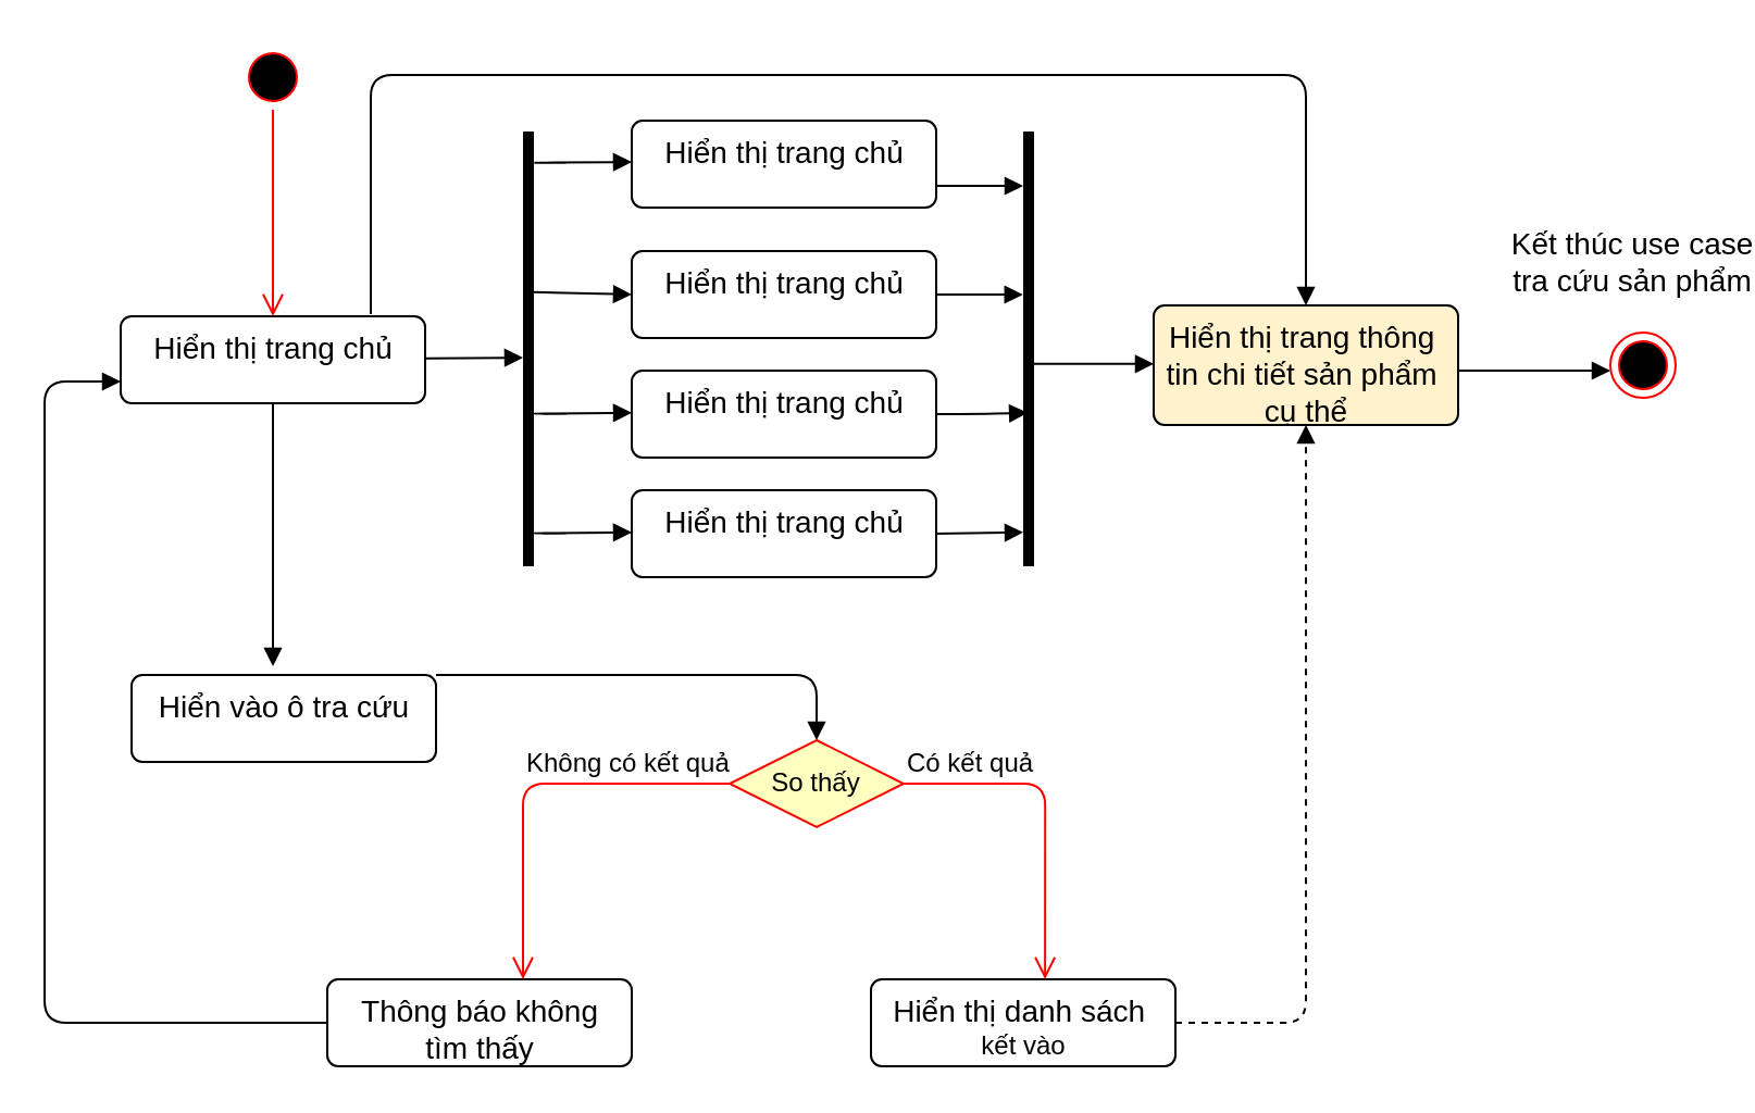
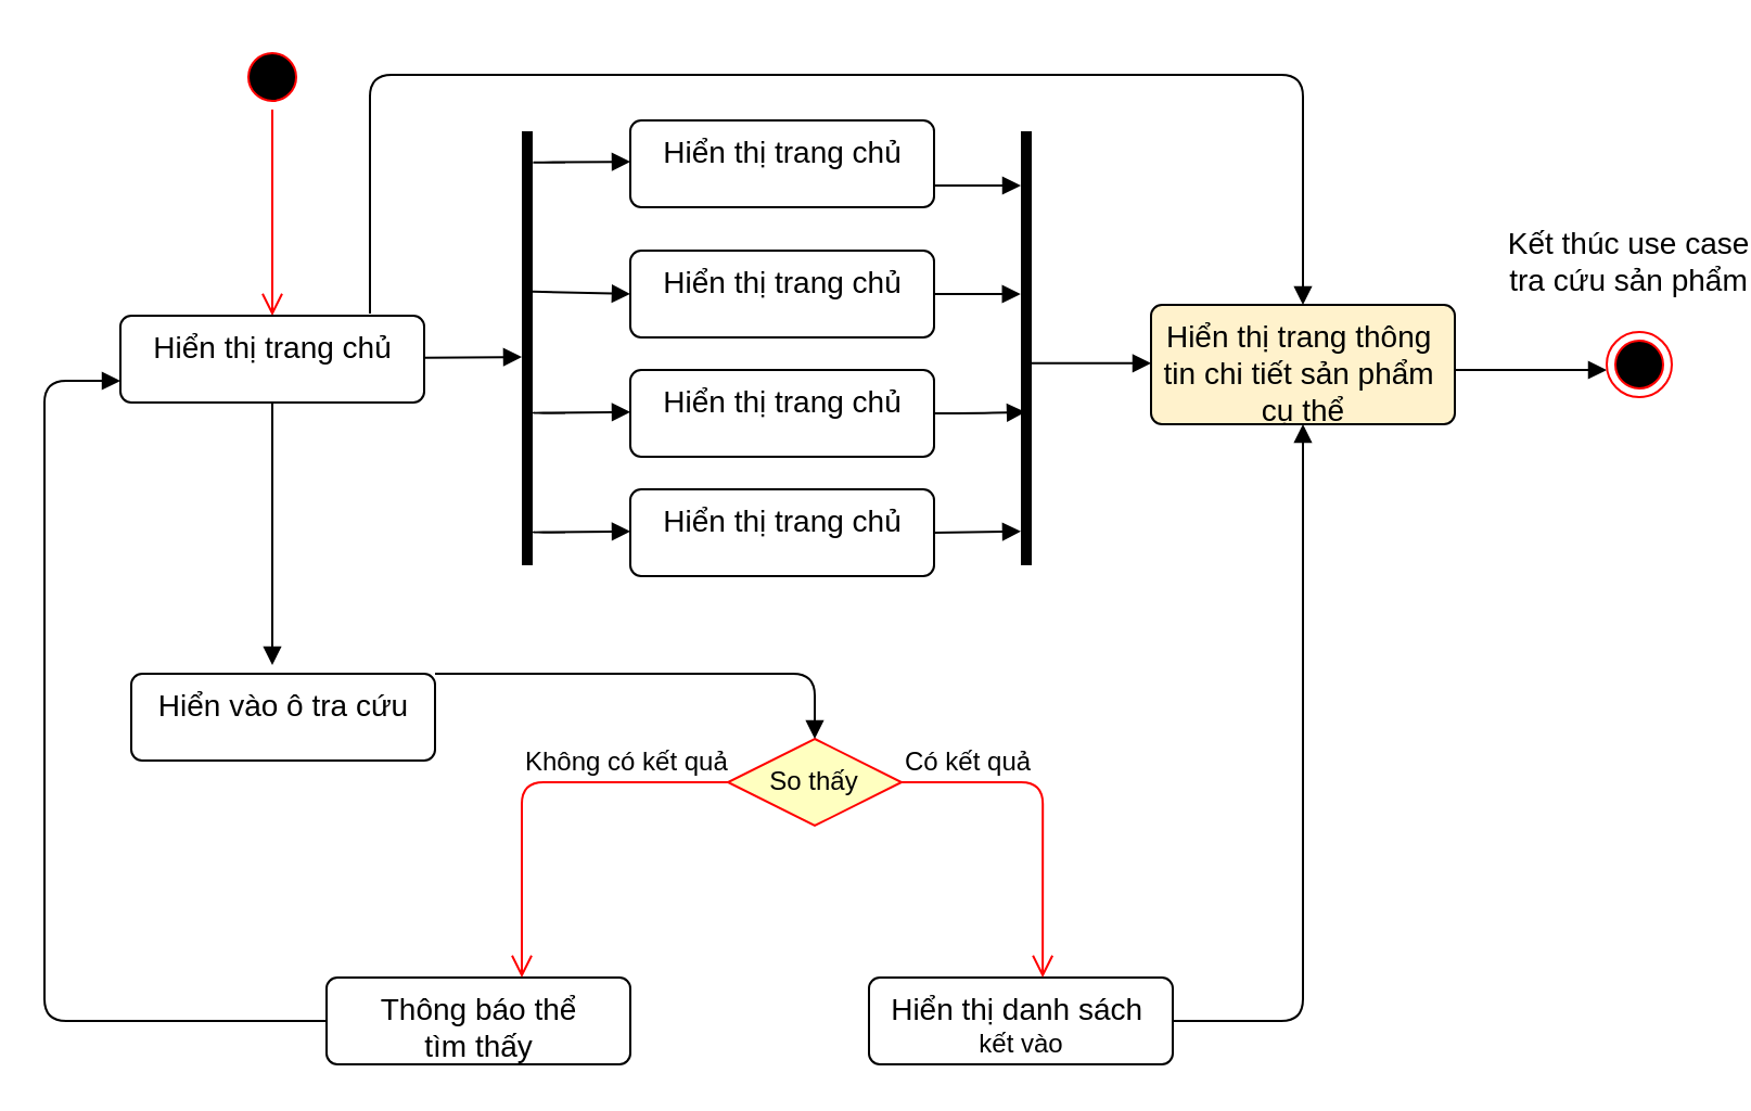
- <mxCell id="32" value="" style="html=1;verticalAlign=bottom;endArrow=block;entryX=0.5;entryY=1;entryDx=0;entryDy=0;exitX=1;exitY=0.5;exitDx=0;exitDy=0;dashed=1;" edge="1" parent="1" source="9" target="30"><mxGeometry width="80" relative="1" as="geometry"><mxPoint x="470" y="300" as="sourcePoint" /><mxPoint x="550" y="300" as="targetPoint" /><Array as="points"><mxPoint x="600" y="470" /></Array></mxGeometry></mxCell>
+ <mxCell id="32" value="" style="html=1;verticalAlign=bottom;endArrow=block;entryX=0.5;entryY=1;entryDx=0;entryDy=0;exitX=1;exitY=0.5;exitDx=0;exitDy=0;" edge="1" parent="1" source="9" target="30"><mxGeometry width="80" relative="1" as="geometry"><mxPoint x="470" y="300" as="sourcePoint" /><mxPoint x="550" y="300" as="targetPoint" /><Array as="points"><mxPoint x="600" y="470" /></Array></mxGeometry></mxCell>
- <mxCell id="7" value="&lt;font style=&quot;font-size: 14px&quot;&gt;Thông báo không &lt;br&gt;tìm thấy&lt;/font&gt;" style="html=1;align=center;verticalAlign=top;rounded=1;absoluteArcSize=1;arcSize=10;dashed=0;" vertex="1" parent="1"><mxGeometry x="150" y="450" width="140" height="40" as="geometry" /></mxCell>
+ <mxCell id="7" value="&lt;font style=&quot;font-size: 14px&quot;&gt;Thông báo thể &lt;br&gt;tìm thấy&lt;/font&gt;" style="html=1;align=center;verticalAlign=top;rounded=1;absoluteArcSize=1;arcSize=10;dashed=0;" vertex="1" parent="1"><mxGeometry x="150" y="450" width="140" height="40" as="geometry" /></mxCell>
